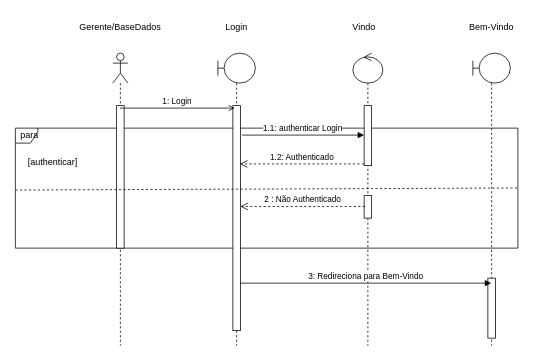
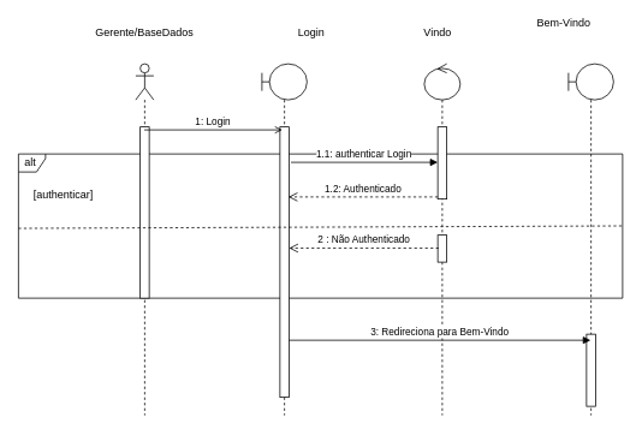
- <mxCell id="11" value="Login" style="text;html=1;strokeColor=none;fillColor=none;align=center;verticalAlign=middle;whiteSpace=wrap;rounded=0;" vertex="1" parent="1"><mxGeometry x="295" y="20" width="40" height="30" as="geometry" /></mxCell>
+ <mxCell id="11" value="Login" style="text;html=1;strokeColor=none;fillColor=none;align=center;verticalAlign=middle;whiteSpace=wrap;rounded=0;" vertex="1" parent="1"><mxGeometry x="325" y="20" width="40" height="30" as="geometry" /></mxCell>
- <mxCell id="15" value="Bem-Vindo" style="text;html=1;strokeColor=none;fillColor=none;align=center;verticalAlign=middle;whiteSpace=wrap;rounded=0;" vertex="1" parent="1"><mxGeometry x="620" y="20" width="70" height="30" as="geometry" /></mxCell>
+ <mxCell id="15" value="Bem-Vindo" style="text;html=1;strokeColor=none;fillColor=none;align=center;verticalAlign=middle;whiteSpace=wrap;rounded=0;" vertex="1" parent="1"><mxGeometry x="590" y="10" width="70" height="30" as="geometry" /></mxCell>
- <mxCell id="2" value="para" style="shape=umlFrame;whiteSpace=wrap;html=1;width=30;height=20;boundedLbl=1;verticalAlign=middle;align=left;spacingLeft=5;" vertex="1" parent="1"><mxGeometry x="20" y="170" width="670" height="160" as="geometry" /></mxCell>
+ <mxCell id="2" value="alt" style="shape=umlFrame;whiteSpace=wrap;html=1;width=30;height=20;boundedLbl=1;verticalAlign=middle;align=left;spacingLeft=5;" vertex="1" parent="1"><mxGeometry x="20" y="170" width="670" height="160" as="geometry" /></mxCell>
